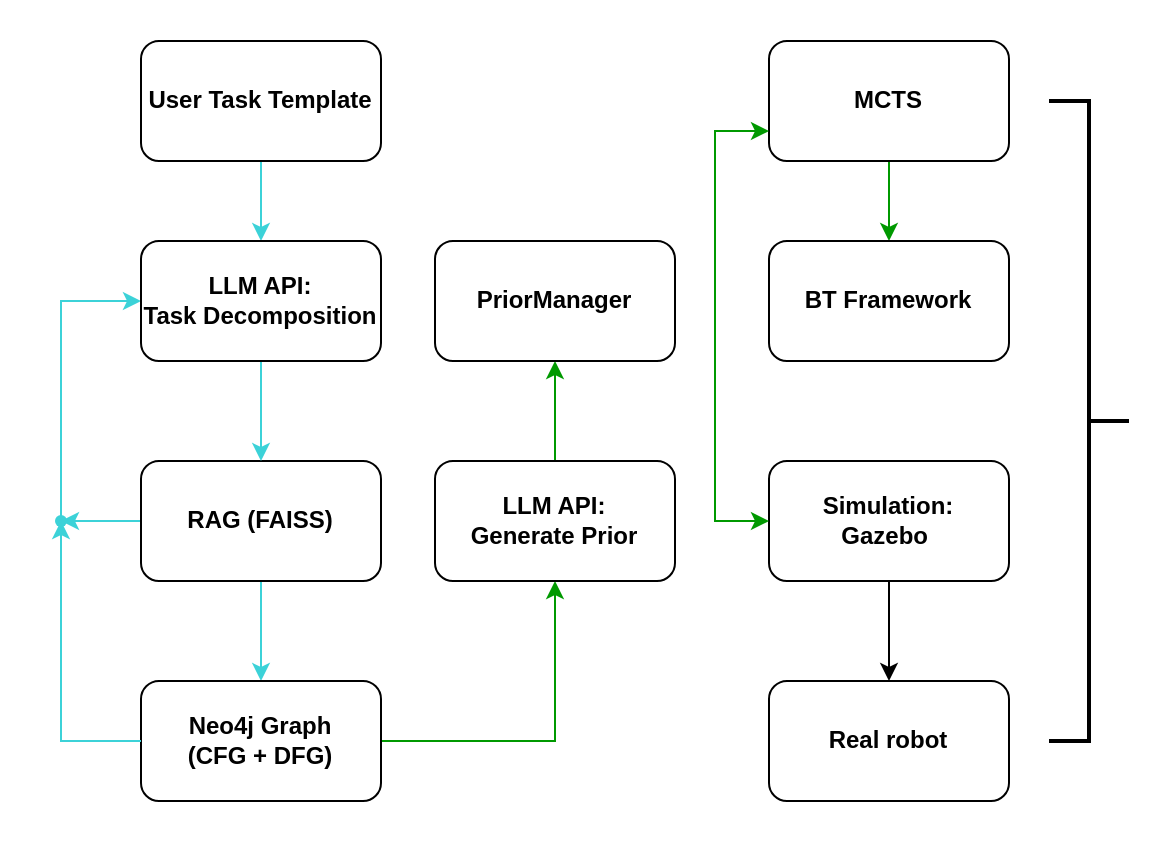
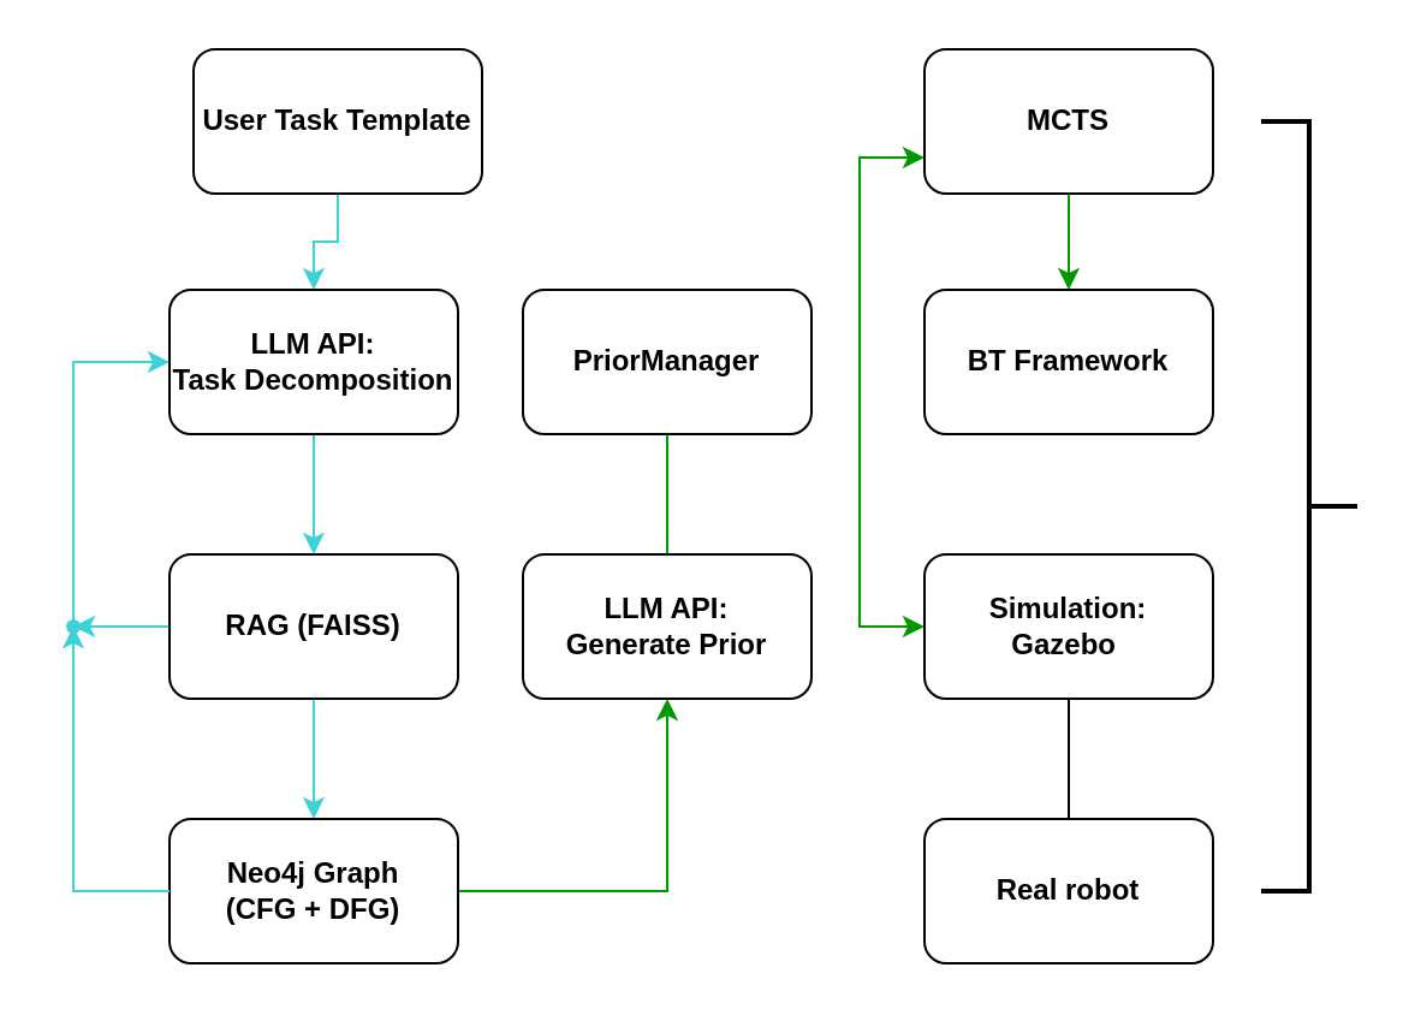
- <mxCell id="9" value="User Task Template" style="rounded=1;whiteSpace=wrap;html=1;fontStyle=1" vertex="1" parent="1"><mxGeometry x="70" y="20" width="120" height="60" as="geometry" /></mxCell>
+ <mxCell id="9" value="User Task Template" style="rounded=1;whiteSpace=wrap;html=1;fontStyle=1" vertex="1" parent="1"><mxGeometry x="80" y="20" width="120" height="60" as="geometry" /></mxCell>
- <mxCell id="12" style="edgeStyle=orthogonalEdgeStyle;rounded=0;orthogonalLoop=1;jettySize=auto;html=1;strokeColor=light-dark(#009900,#EDEDED);" edge="1" parent="1" source="13" target="24"><mxGeometry relative="1" as="geometry" /></mxCell>
+ <mxCell id="12" style="edgeStyle=orthogonalEdgeStyle;rounded=0;orthogonalLoop=1;jettySize=auto;html=1;strokeColor=light-dark(#009900,#EDEDED);endArrow=none;" edge="1" parent="1" source="13" target="24"><mxGeometry relative="1" as="geometry" /></mxCell>
- <mxCell id="17" style="edgeStyle=orthogonalEdgeStyle;rounded=0;orthogonalLoop=1;jettySize=auto;html=1;entryX=0.5;entryY=0;entryDx=0;entryDy=0;" edge="1" parent="1" source="18" target="19"><mxGeometry relative="1" as="geometry" /></mxCell>
+ <mxCell id="17" style="edgeStyle=orthogonalEdgeStyle;rounded=0;orthogonalLoop=1;jettySize=auto;html=1;entryX=0.5;entryY=0;entryDx=0;entryDy=0;endArrow=none;" edge="1" parent="1" source="18" target="19"><mxGeometry relative="1" as="geometry" /></mxCell>
